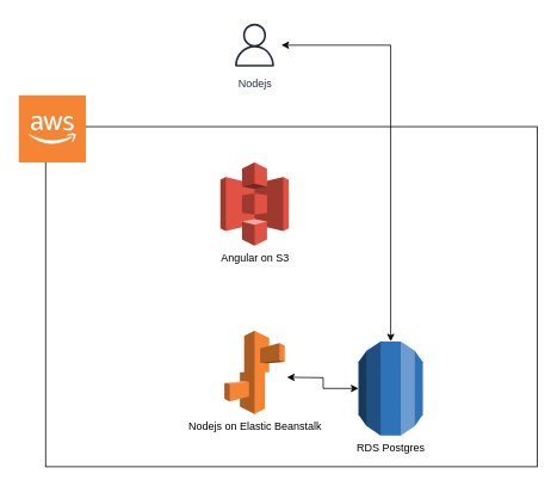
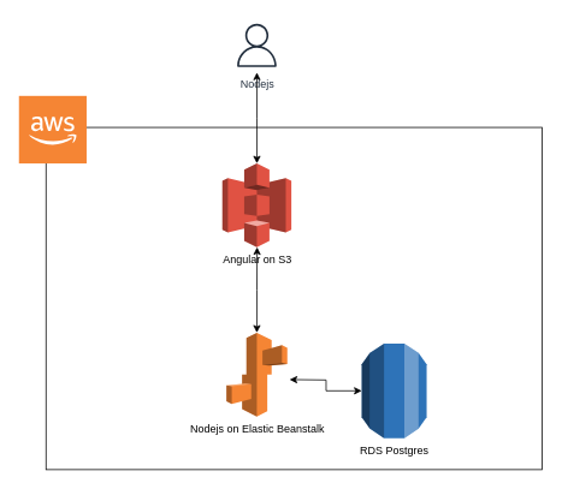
- <mxCell id="9" style="edgeStyle=orthogonalEdgeStyle;rounded=0;orthogonalLoop=1;jettySize=auto;html=1;startArrow=classic;startFill=1;" edge="1" parent="1" source="10" target="3"><mxGeometry relative="1" as="geometry" /></mxCell>
+ <mxCell id="9" style="edgeStyle=orthogonalEdgeStyle;rounded=0;orthogonalLoop=1;jettySize=auto;html=1;startArrow=classic;startFill=1;" edge="1" parent="1" source="10" target="6"><mxGeometry relative="1" as="geometry" /></mxCell>
+ <mxCell id="5" style="edgeStyle=orthogonalEdgeStyle;rounded=0;orthogonalLoop=1;jettySize=auto;html=1;endArrow=classic;endFill=1;startArrow=classic;startFill=1;snapToPoint=1;entryX=0.5;entryY=0;entryDx=0;entryDy=0;entryPerimeter=0;" edge="1" parent="1" source="6" target="4"><mxGeometry relative="1" as="geometry"><mxPoint x="280" y="311" as="sourcePoint" /><mxPoint x="284" y="351" as="targetPoint" /></mxGeometry></mxCell>
